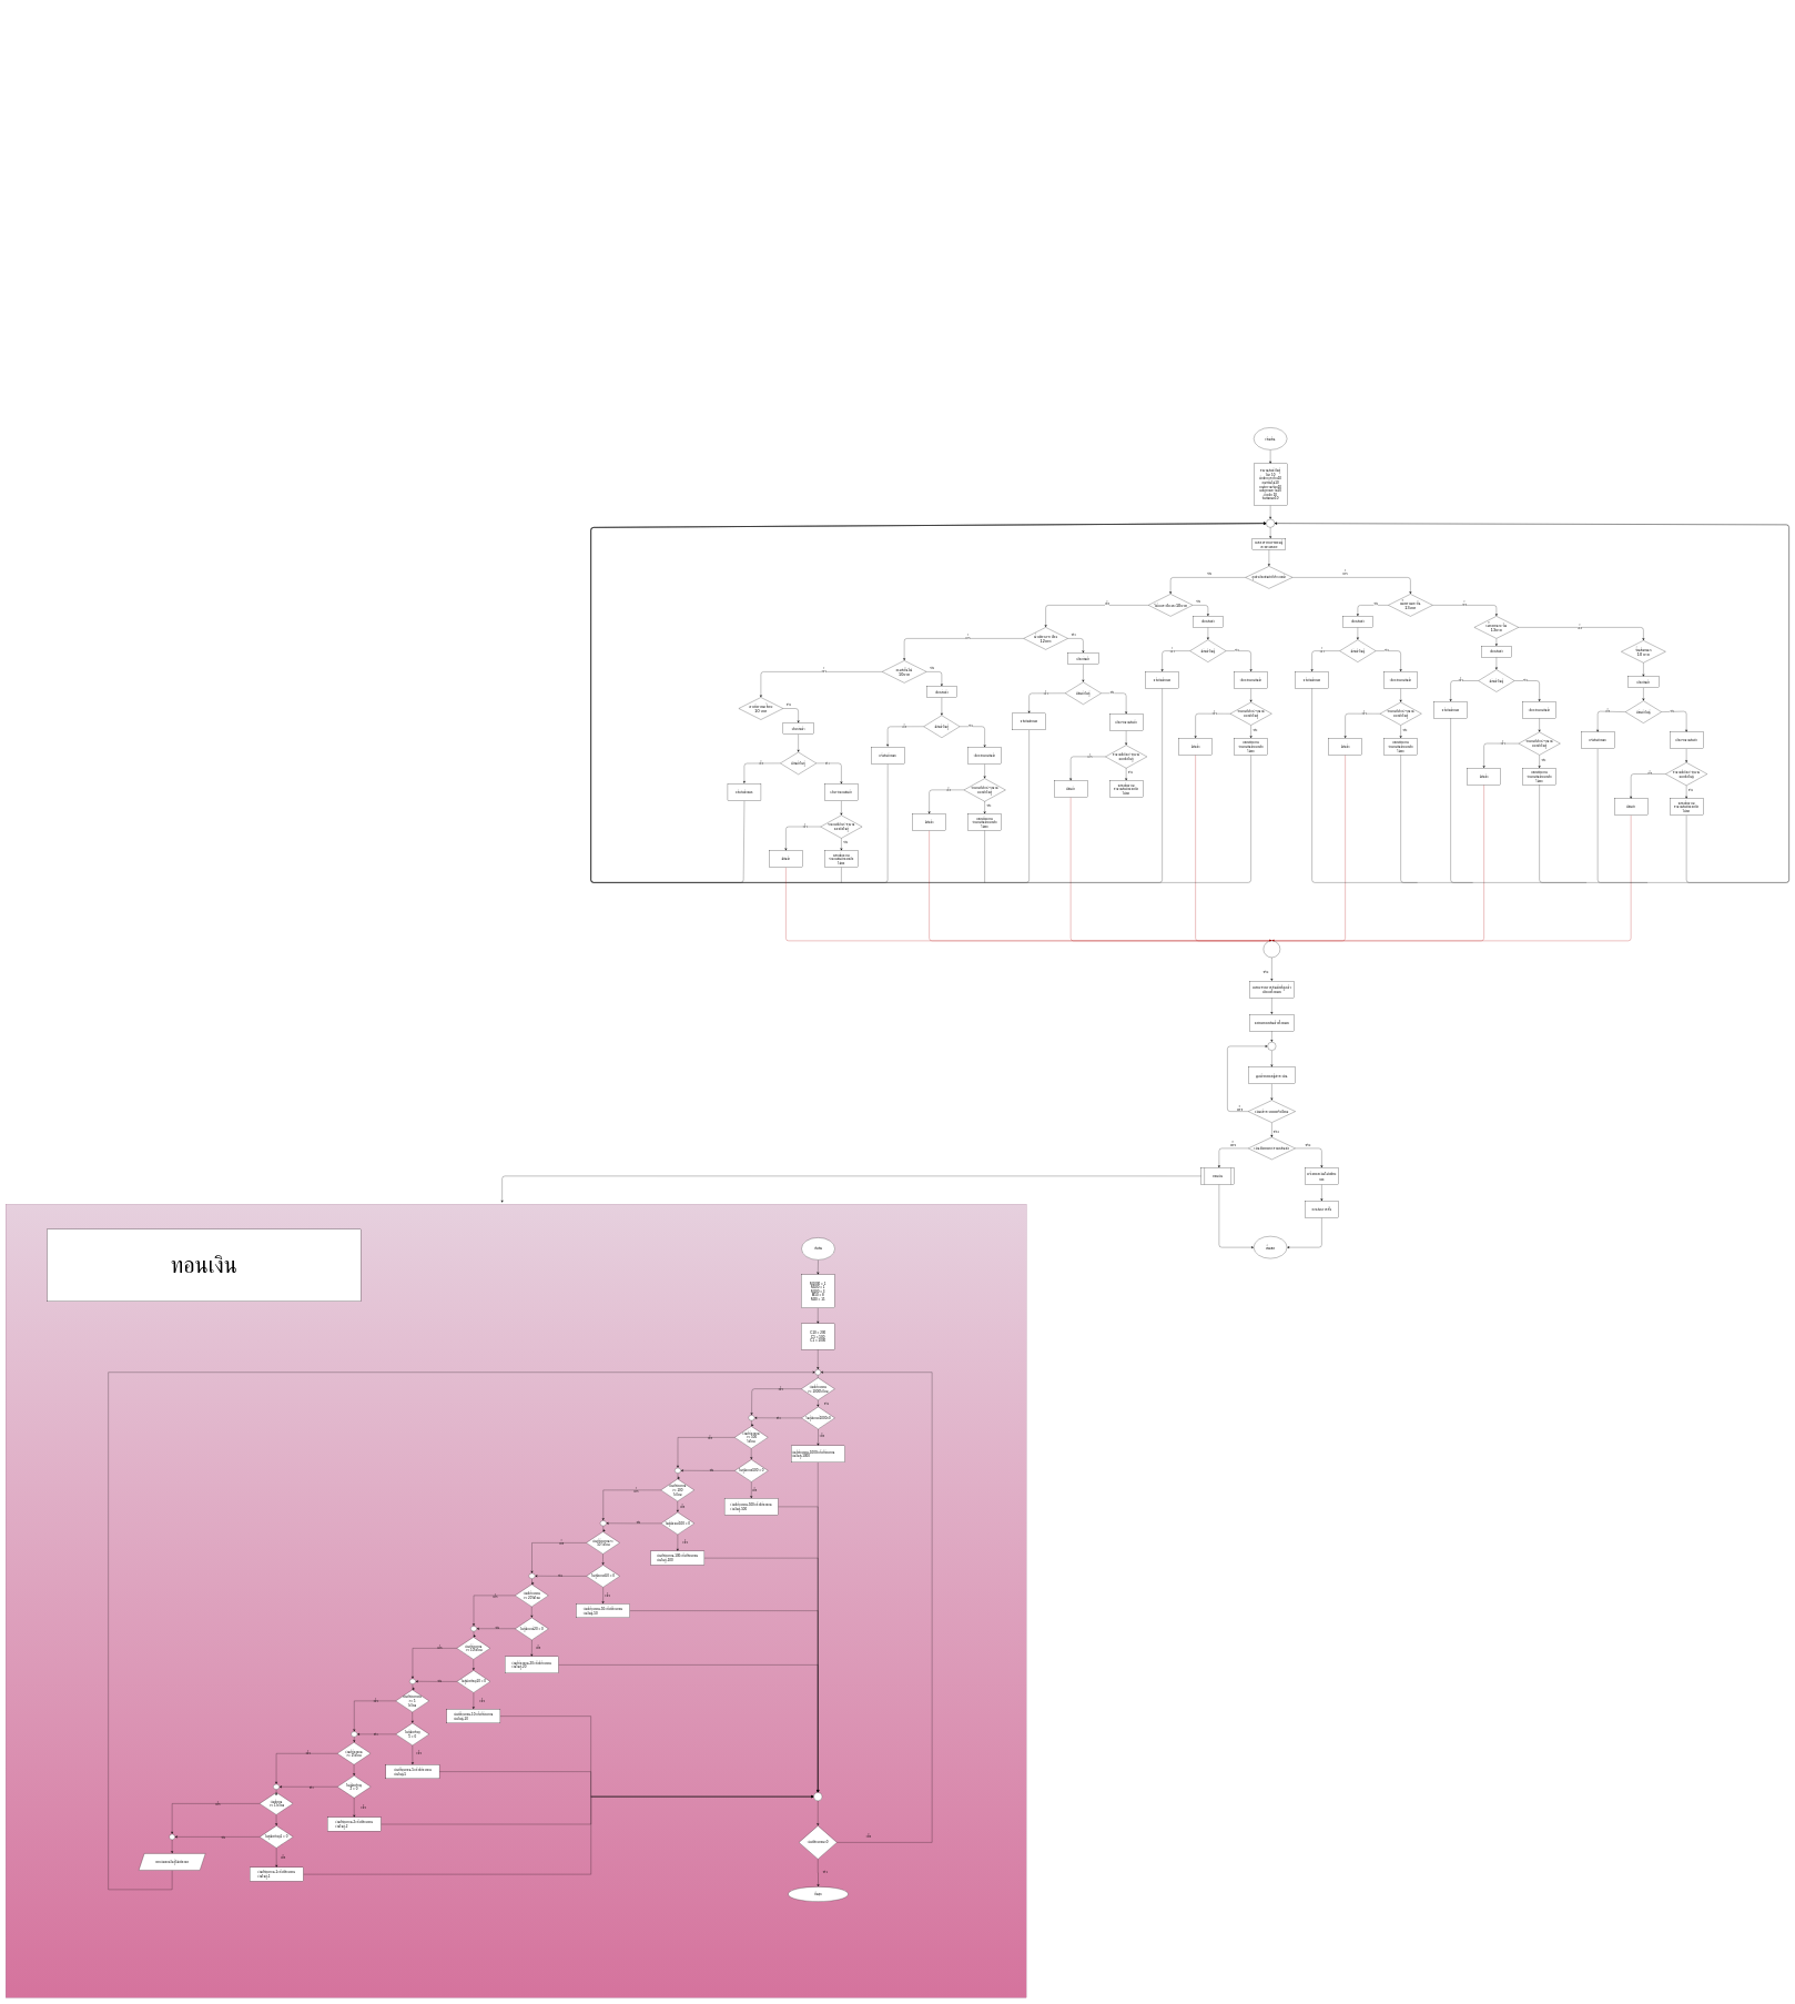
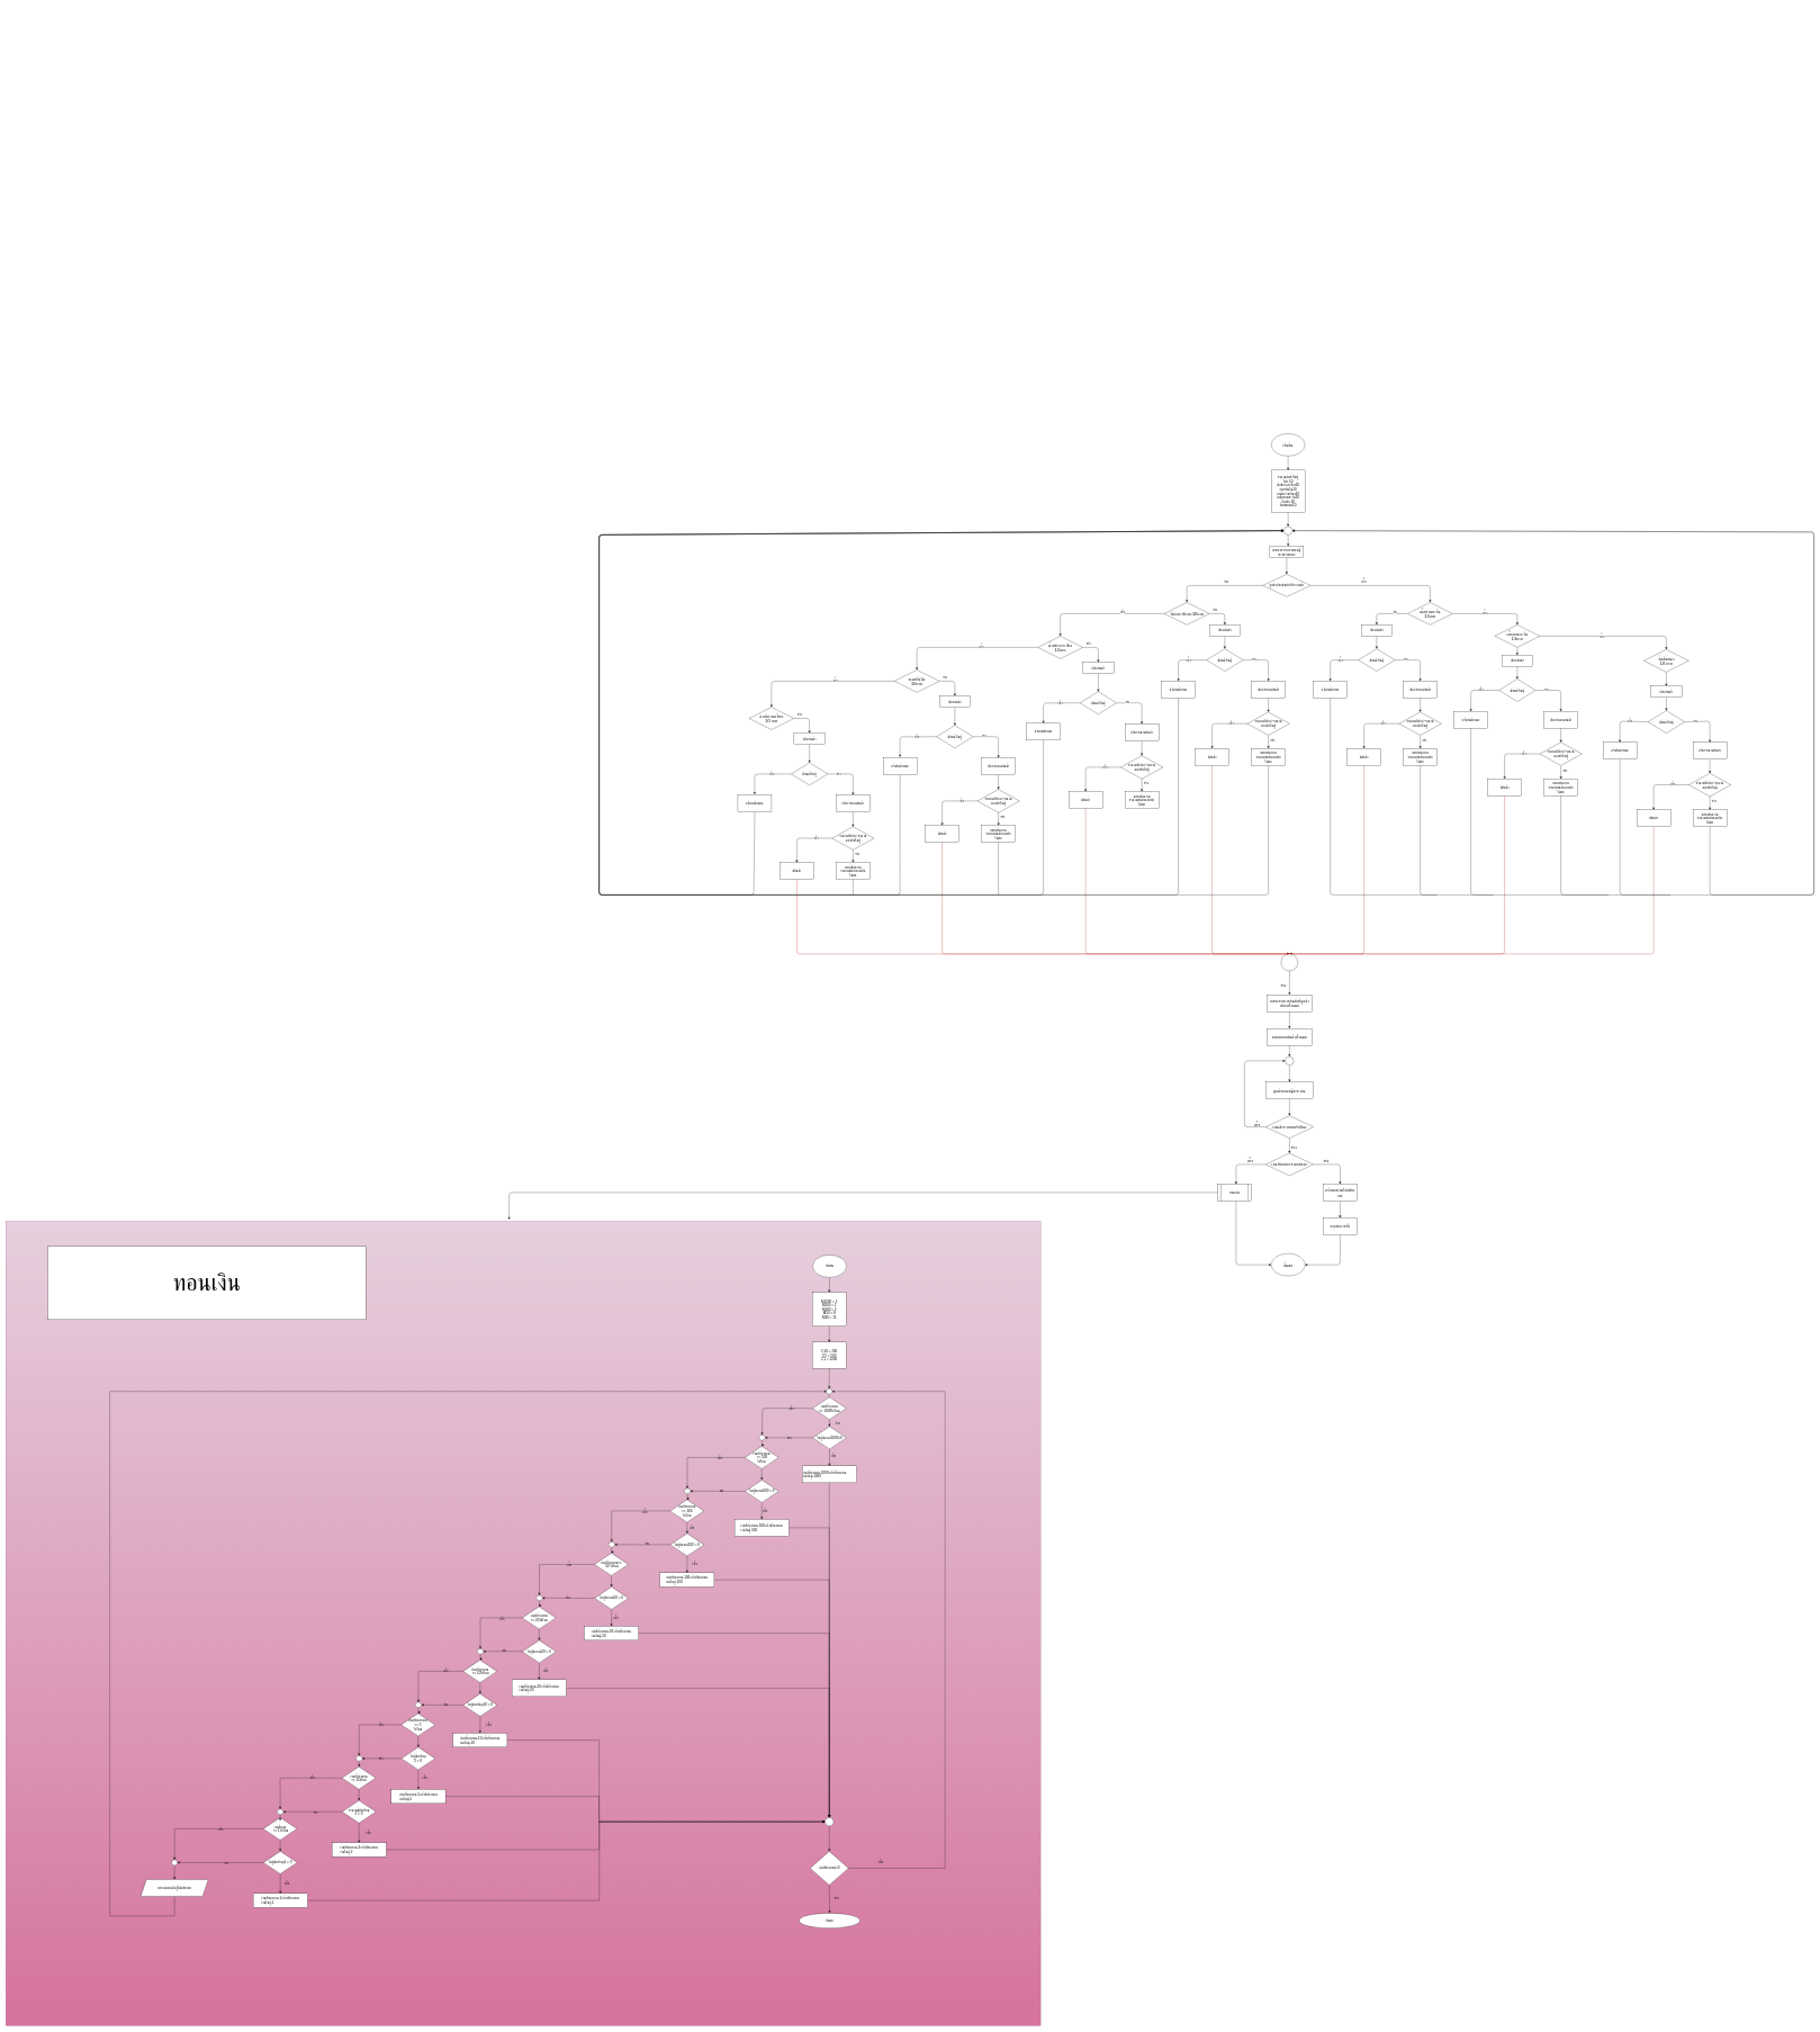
- <mxCell id="149" value="ในตู้มีเหรียญ&lt;div&gt;2 = 0&lt;/div&gt;" style="rhombus;whiteSpace=wrap;html=1;labelBackgroundColor=none;labelBorderColor=none;" vertex="1" parent="1"><mxGeometry x="1216.19" y="6399.5" width="120" height="80" as="geometry" /></mxCell>
+ <mxCell id="149" value="จำนวนสู้มีเหรียญ&lt;div&gt;2 = 0&lt;/div&gt;" style="rhombus;whiteSpace=wrap;html=1;labelBackgroundColor=none;labelBorderColor=none;" vertex="1" parent="1"><mxGeometry x="1216.19" y="6399.5" width="120" height="80" as="geometry" /></mxCell>
